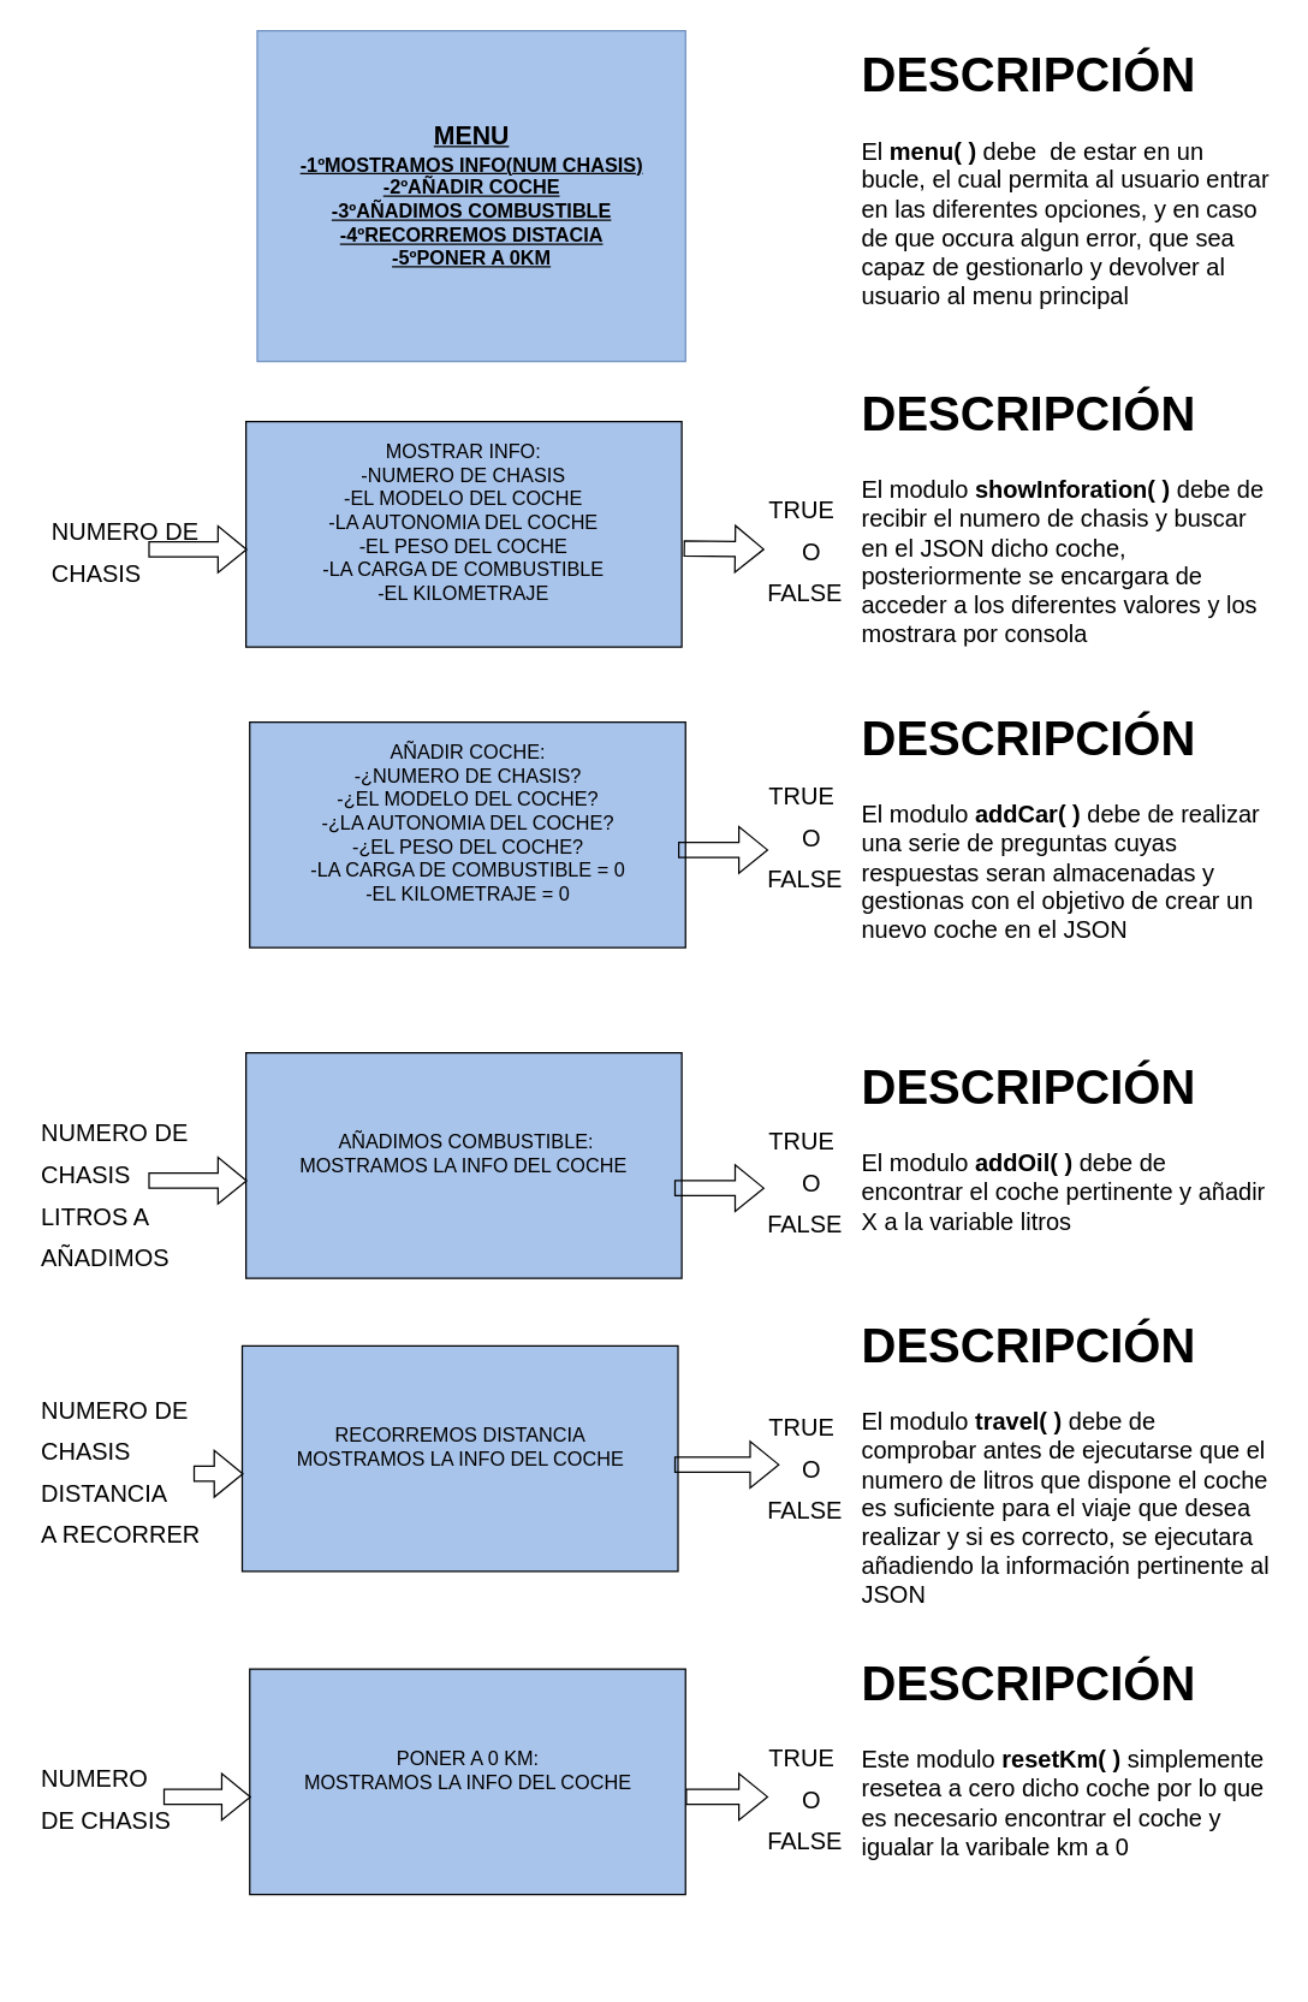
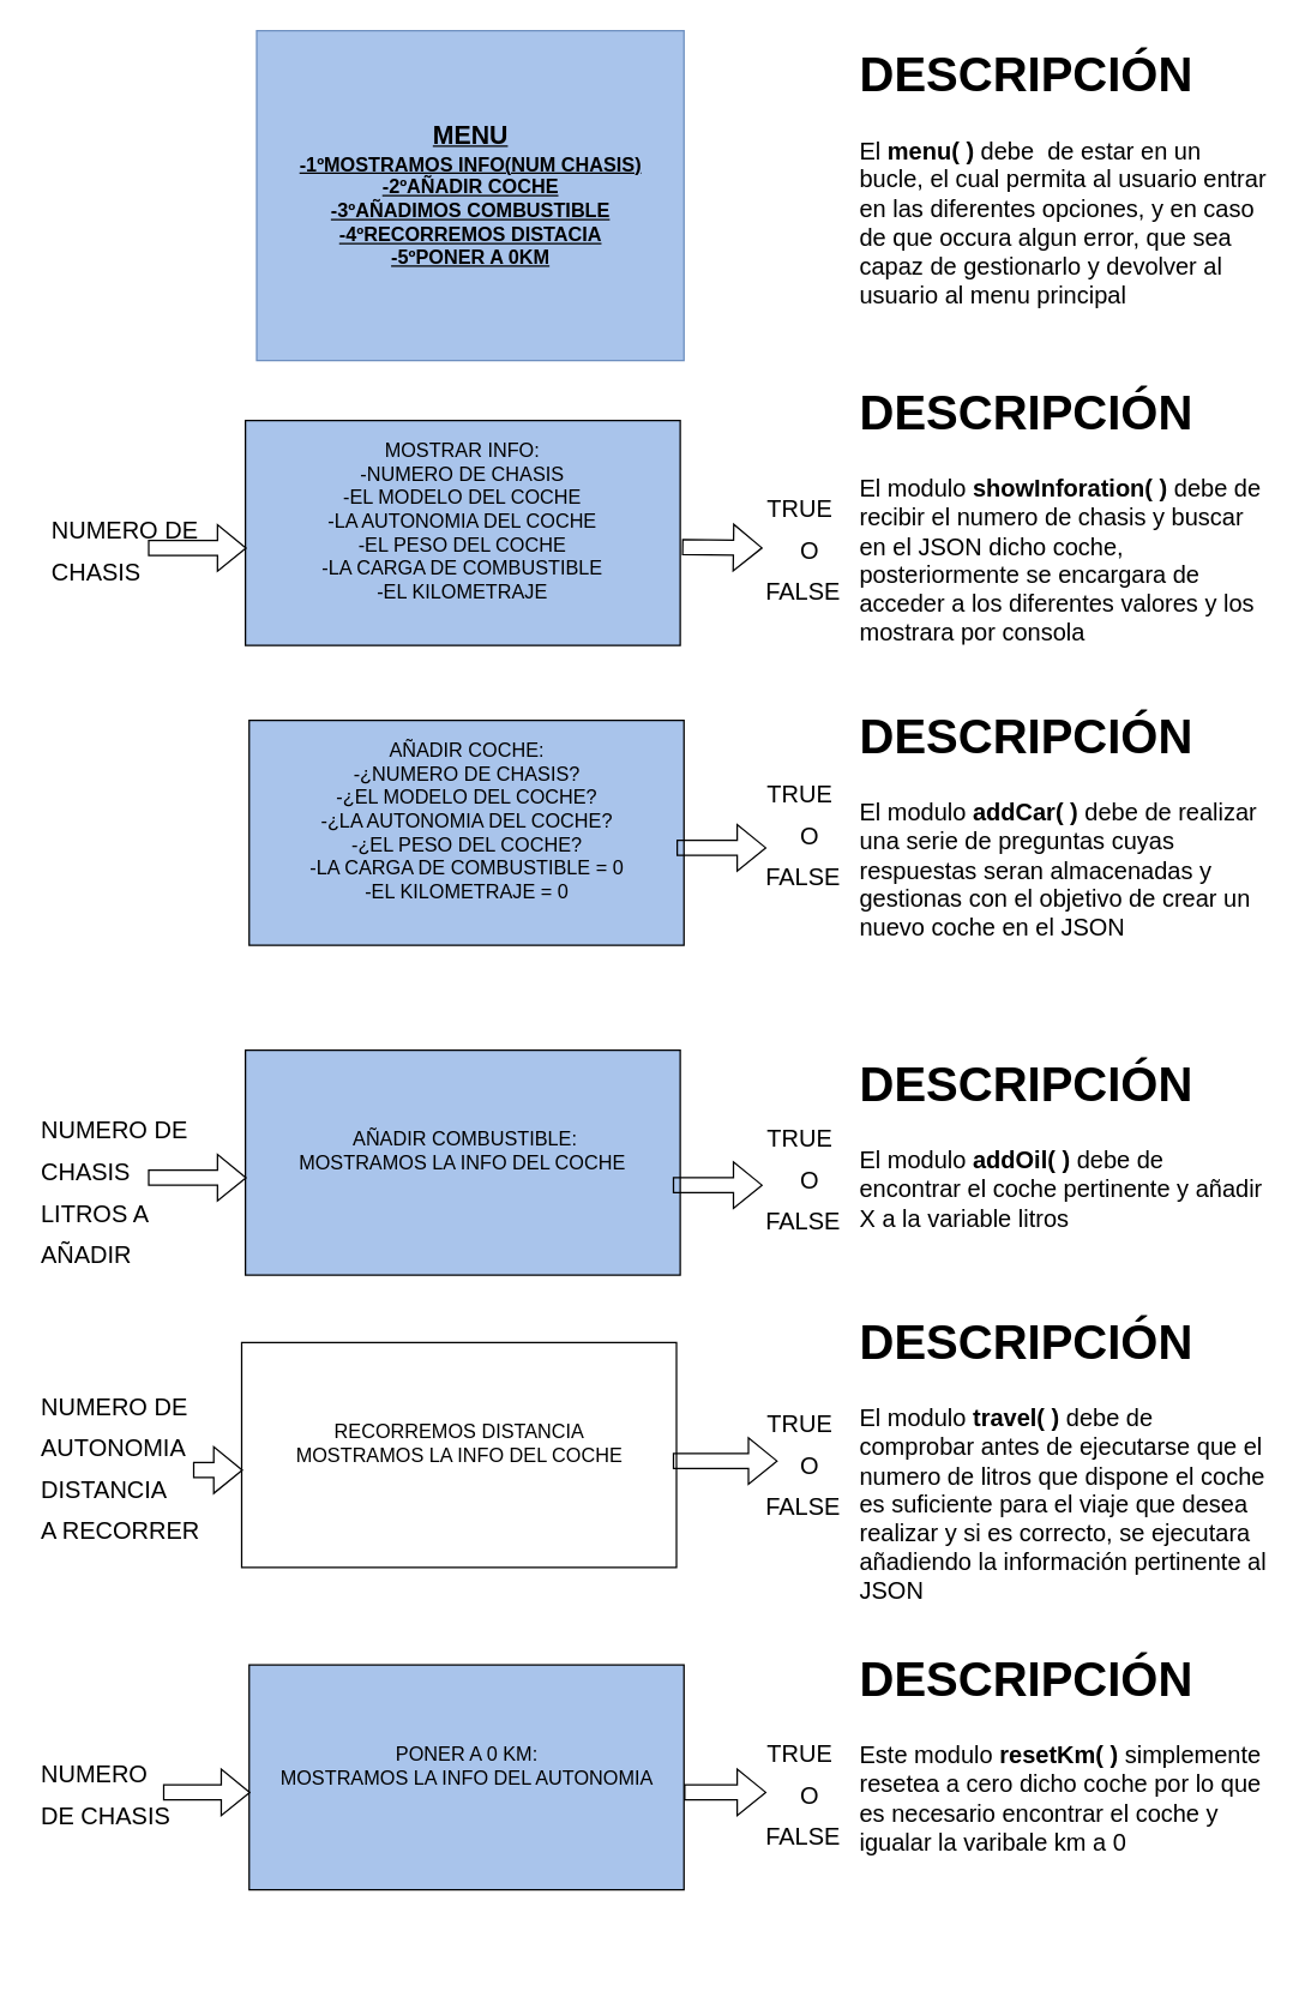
- <mxCell id="10" value="&lt;div&gt;&amp;nbsp;AÑADIMOS COMBUSTIBLE:&lt;/div&gt;MOSTRAMOS LA INFO DEL COCHE&lt;br&gt;&lt;div&gt;&lt;br&gt;&lt;/div&gt;" style="rounded=0;whiteSpace=wrap;html=1;fontSize=13;fillColor=#A9C4EB;" vertex="1" parent="1"><mxGeometry x="163" y="700" width="290" height="150" as="geometry" /></mxCell>
+ <mxCell id="10" value="&lt;div&gt;&amp;nbsp;AÑADIR COMBUSTIBLE:&lt;/div&gt;MOSTRAMOS LA INFO DEL COCHE&lt;br&gt;&lt;div&gt;&lt;br&gt;&lt;/div&gt;" style="rounded=0;whiteSpace=wrap;html=1;fontSize=13;fillColor=#A9C4EB;" vertex="1" parent="1"><mxGeometry x="163" y="700" width="290" height="150" as="geometry" /></mxCell>
- <mxCell id="12" value="&lt;div&gt;&lt;font style=&quot;font-size: 16px;&quot;&gt;NUMERO DE CHASIS&lt;/font&gt;&lt;/div&gt;&lt;div&gt;&lt;font style=&quot;font-size: 16px;&quot;&gt;LITROS A &lt;br&gt;&lt;/font&gt;&lt;/div&gt;&lt;div&gt;&lt;font style=&quot;font-size: 16px;&quot;&gt;AÑADIMOS&lt;br&gt;&lt;/font&gt;&lt;/div&gt;" style="text;strokeColor=none;fillColor=none;align=left;verticalAlign=middle;spacingLeft=4;spacingRight=4;overflow=hidden;points=[[0,0.5],[1,0.5]];portConstraint=eastwest;rotatable=0;whiteSpace=wrap;html=1;fontSize=23;" vertex="1" parent="1"><mxGeometry x="20.5" y="735" width="165" height="115" as="geometry" /></mxCell>
+ <mxCell id="12" value="&lt;div&gt;&lt;font style=&quot;font-size: 16px;&quot;&gt;NUMERO DE CHASIS&lt;/font&gt;&lt;/div&gt;&lt;div&gt;&lt;font style=&quot;font-size: 16px;&quot;&gt;LITROS A &lt;br&gt;&lt;/font&gt;&lt;/div&gt;&lt;div&gt;&lt;font style=&quot;font-size: 16px;&quot;&gt;AÑADIR&lt;br&gt;&lt;/font&gt;&lt;/div&gt;" style="text;strokeColor=none;fillColor=none;align=left;verticalAlign=middle;spacingLeft=4;spacingRight=4;overflow=hidden;points=[[0,0.5],[1,0.5]];portConstraint=eastwest;rotatable=0;whiteSpace=wrap;html=1;fontSize=23;" vertex="1" parent="1"><mxGeometry x="20.5" y="735" width="165" height="115" as="geometry" /></mxCell>
- <mxCell id="14" value="&lt;div&gt;RECORREMOS DISTANCIA&lt;br&gt;&lt;/div&gt;MOSTRAMOS LA INFO DEL COCHE&lt;br&gt;&lt;div&gt;&lt;br&gt;&lt;/div&gt;" style="rounded=0;whiteSpace=wrap;html=1;fontSize=13;fillColor=#A9C4EB;" vertex="1" parent="1"><mxGeometry x="160.5" y="895" width="290" height="150" as="geometry" /></mxCell>
+ <mxCell id="14" value="&lt;div&gt;RECORREMOS DISTANCIA&lt;br&gt;&lt;/div&gt;MOSTRAMOS LA INFO DEL COCHE&lt;br&gt;&lt;div&gt;&lt;br&gt;&lt;/div&gt;" style="rounded=0;whiteSpace=wrap;html=1;fontSize=13;fillColor=#ffffff;" vertex="1" parent="1"><mxGeometry x="160.5" y="895" width="290" height="150" as="geometry" /></mxCell>
- <mxCell id="16" value="&lt;div&gt;&lt;font style=&quot;font-size: 16px;&quot;&gt;NUMERO DE &lt;br&gt;&lt;/font&gt;&lt;/div&gt;&lt;div&gt;&lt;font style=&quot;font-size: 16px;&quot;&gt;CHASIS&lt;/font&gt;&lt;/div&gt;&lt;div&gt;&lt;font style=&quot;font-size: 16px;&quot;&gt;DISTANCIA &lt;br&gt;&lt;/font&gt;&lt;/div&gt;&lt;div&gt;&lt;font style=&quot;font-size: 16px;&quot;&gt;A RECORRER&lt;br&gt;&lt;/font&gt;&lt;/div&gt;" style="text;strokeColor=none;fillColor=none;align=left;verticalAlign=middle;spacingLeft=4;spacingRight=4;overflow=hidden;points=[[0,0.5],[1,0.5]];portConstraint=eastwest;rotatable=0;whiteSpace=wrap;html=1;fontSize=23;" vertex="1" parent="1"><mxGeometry x="20.5" y="920" width="117.5" height="110" as="geometry" /></mxCell>
+ <mxCell id="16" value="&lt;div&gt;&lt;font style=&quot;font-size: 16px;&quot;&gt;NUMERO DE &lt;br&gt;&lt;/font&gt;&lt;/div&gt;&lt;div&gt;&lt;font style=&quot;font-size: 16px;&quot;&gt;AUTONOMIA&lt;/font&gt;&lt;/div&gt;&lt;div&gt;&lt;font style=&quot;font-size: 16px;&quot;&gt;DISTANCIA &lt;br&gt;&lt;/font&gt;&lt;/div&gt;&lt;div&gt;&lt;font style=&quot;font-size: 16px;&quot;&gt;A RECORRER&lt;br&gt;&lt;/font&gt;&lt;/div&gt;" style="text;strokeColor=none;fillColor=none;align=left;verticalAlign=middle;spacingLeft=4;spacingRight=4;overflow=hidden;points=[[0,0.5],[1,0.5]];portConstraint=eastwest;rotatable=0;whiteSpace=wrap;html=1;fontSize=23;" vertex="1" parent="1"><mxGeometry x="20.5" y="920" width="117.5" height="110" as="geometry" /></mxCell>
- <mxCell id="18" value="&lt;div&gt;PONER A 0 KM:&lt;br&gt;&lt;/div&gt;MOSTRAMOS LA INFO DEL COCHE&lt;br&gt;&lt;div&gt;&lt;br&gt;&lt;/div&gt;" style="rounded=0;whiteSpace=wrap;html=1;fontSize=13;fillColor=#A9C4EB;" vertex="1" parent="1"><mxGeometry x="165.5" y="1110" width="290" height="150" as="geometry" /></mxCell>
+ <mxCell id="18" value="&lt;div&gt;PONER A 0 KM:&lt;br&gt;&lt;/div&gt;MOSTRAMOS LA INFO DEL AUTONOMIA&lt;br&gt;&lt;div&gt;&lt;br&gt;&lt;/div&gt;" style="rounded=0;whiteSpace=wrap;html=1;fontSize=13;fillColor=#A9C4EB;" vertex="1" parent="1"><mxGeometry x="165.5" y="1110" width="290" height="150" as="geometry" /></mxCell>
